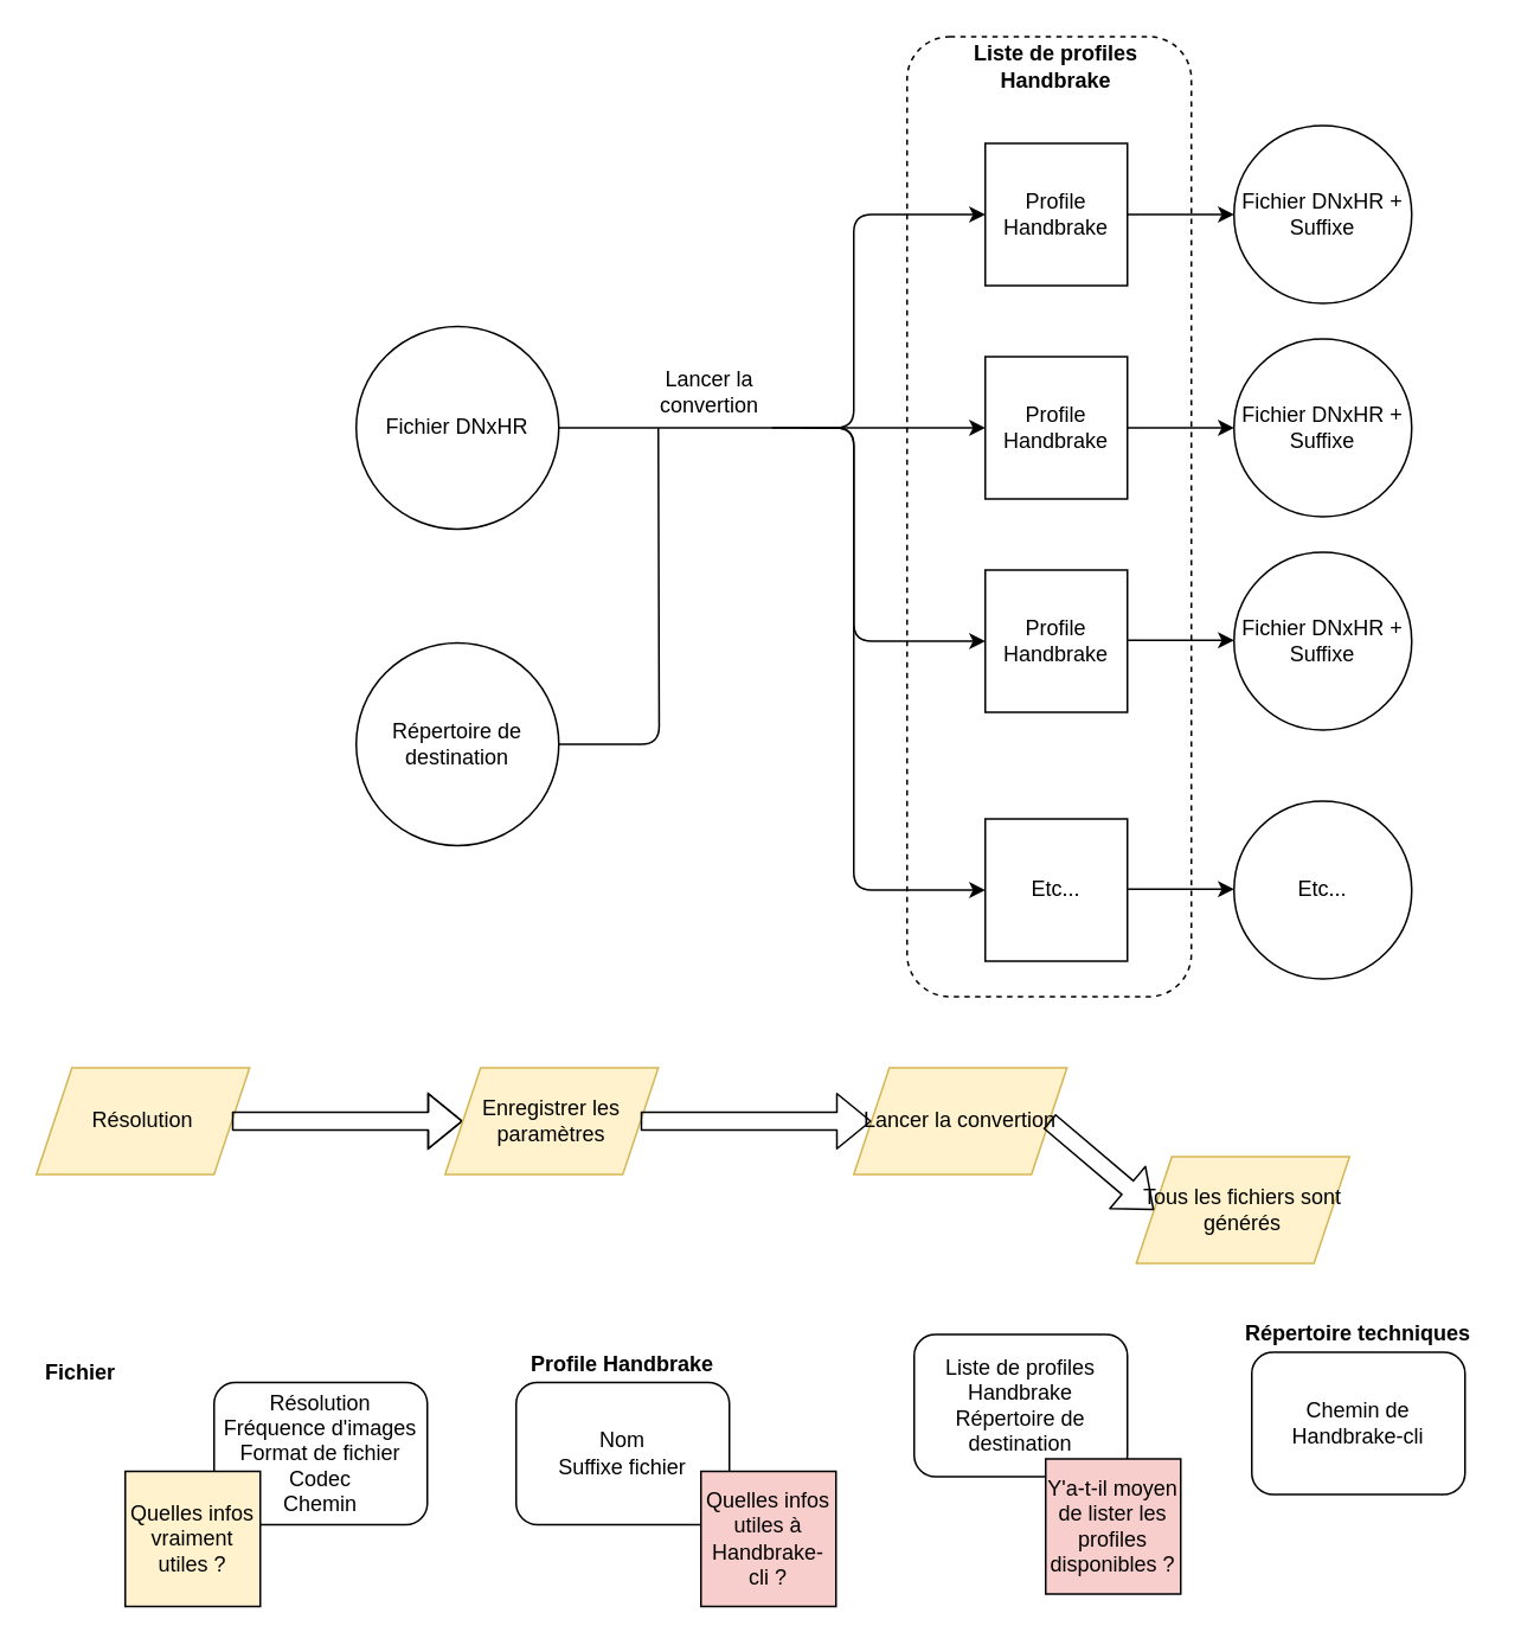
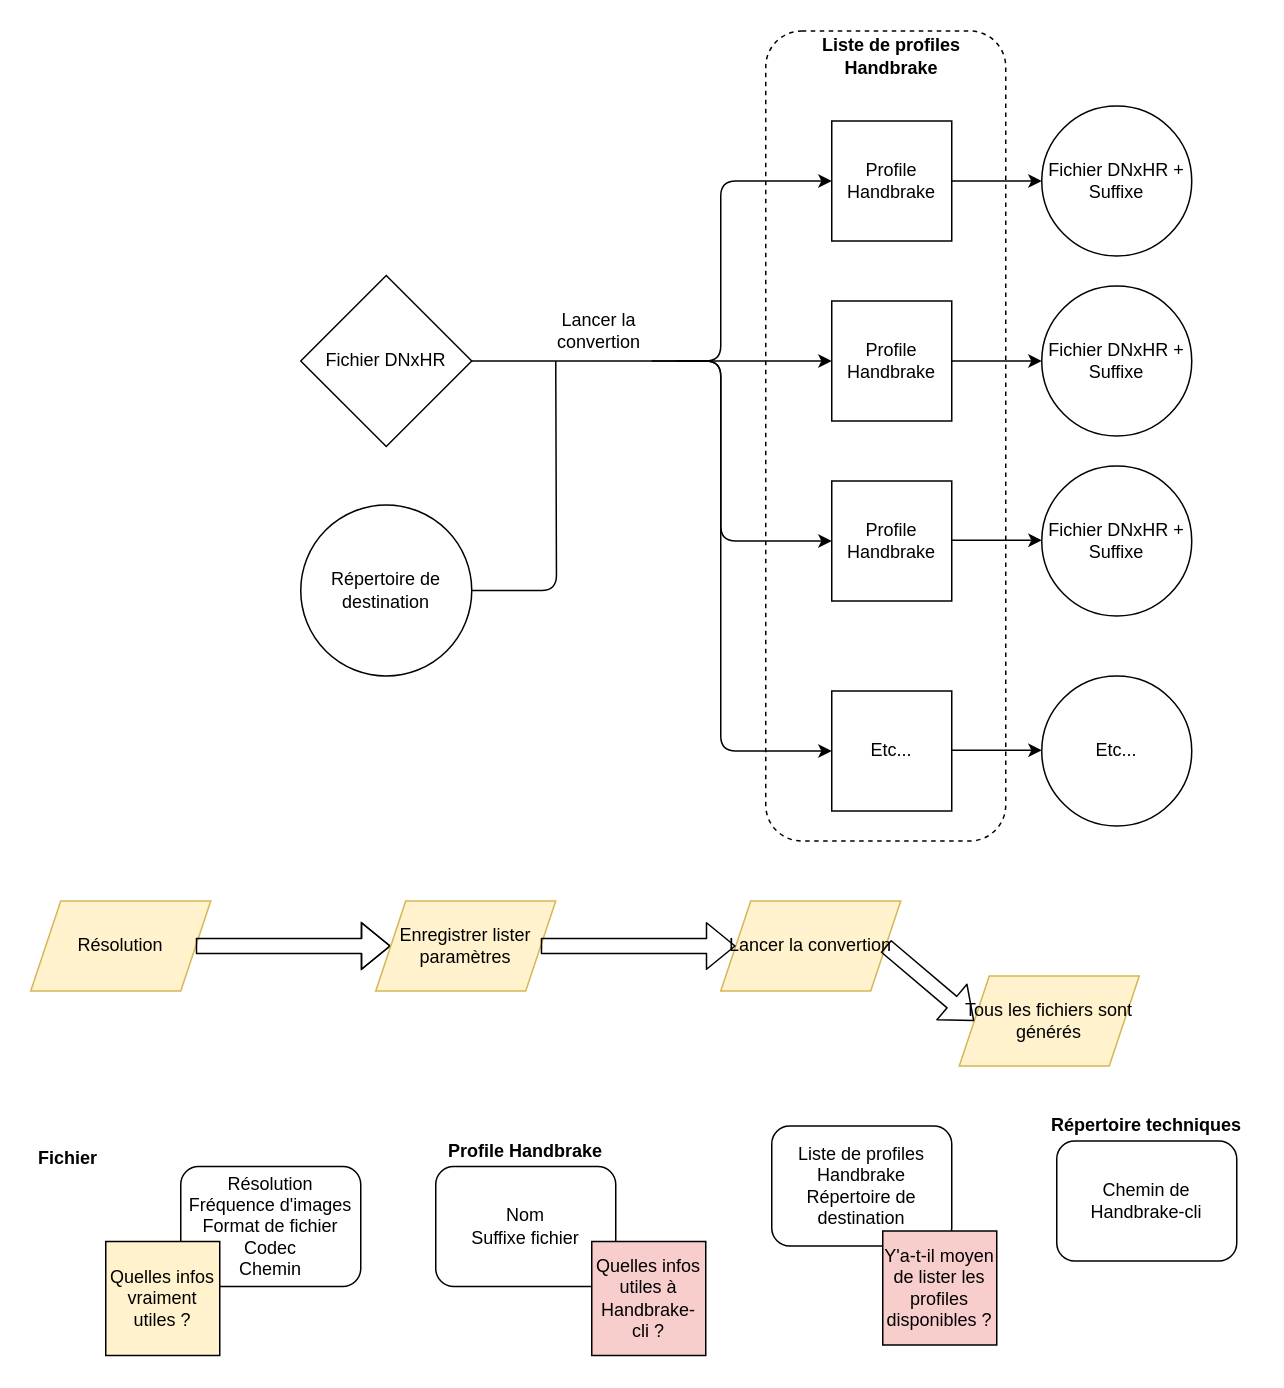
- <mxCell id="2" value="Fichier DNxHR" style="ellipse;whiteSpace=wrap;html=1;aspect=fixed;" parent="1" vertex="1"><mxGeometry x="200" y="183" width="114" height="114" as="geometry" /></mxCell>
+ <mxCell id="2" value="Fichier DNxHR" style="rhombus;whiteSpace=wrap;html=1;aspect=fixed;" parent="1" vertex="1"><mxGeometry x="200" y="183" width="114" height="114" as="geometry" /></mxCell>
- <mxCell id="23" value="Répertoire de destination" style="ellipse;whiteSpace=wrap;html=1;aspect=fixed;" parent="1" vertex="1"><mxGeometry x="200" y="361" width="114" height="114" as="geometry" /></mxCell>
+ <mxCell id="23" value="Répertoire de destination" style="ellipse;whiteSpace=wrap;html=1;aspect=fixed;" parent="1" vertex="1"><mxGeometry x="200" y="336" width="114" height="114" as="geometry" /></mxCell>
- <mxCell id="29" value="Enregistrer les paramètres" style="shape=parallelogram;perimeter=parallelogramPerimeter;whiteSpace=wrap;html=1;fixedSize=1;fillColor=#fff2cc;strokeColor=#d6b656;" parent="1" vertex="1"><mxGeometry x="250" y="600" width="120" height="60" as="geometry" /></mxCell>
+ <mxCell id="29" value="Enregistrer lister paramètres" style="shape=parallelogram;perimeter=parallelogramPerimeter;whiteSpace=wrap;html=1;fixedSize=1;fillColor=#fff2cc;strokeColor=#d6b656;" parent="1" vertex="1"><mxGeometry x="250" y="600" width="120" height="60" as="geometry" /></mxCell>
